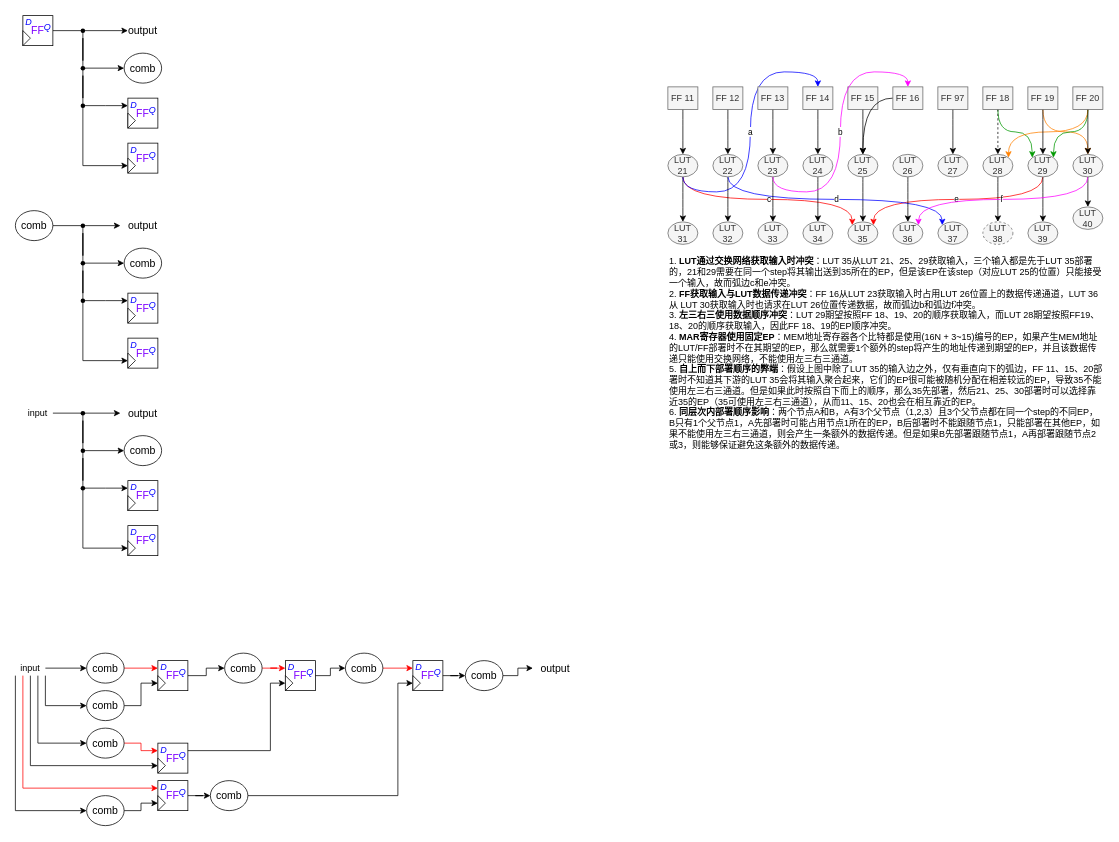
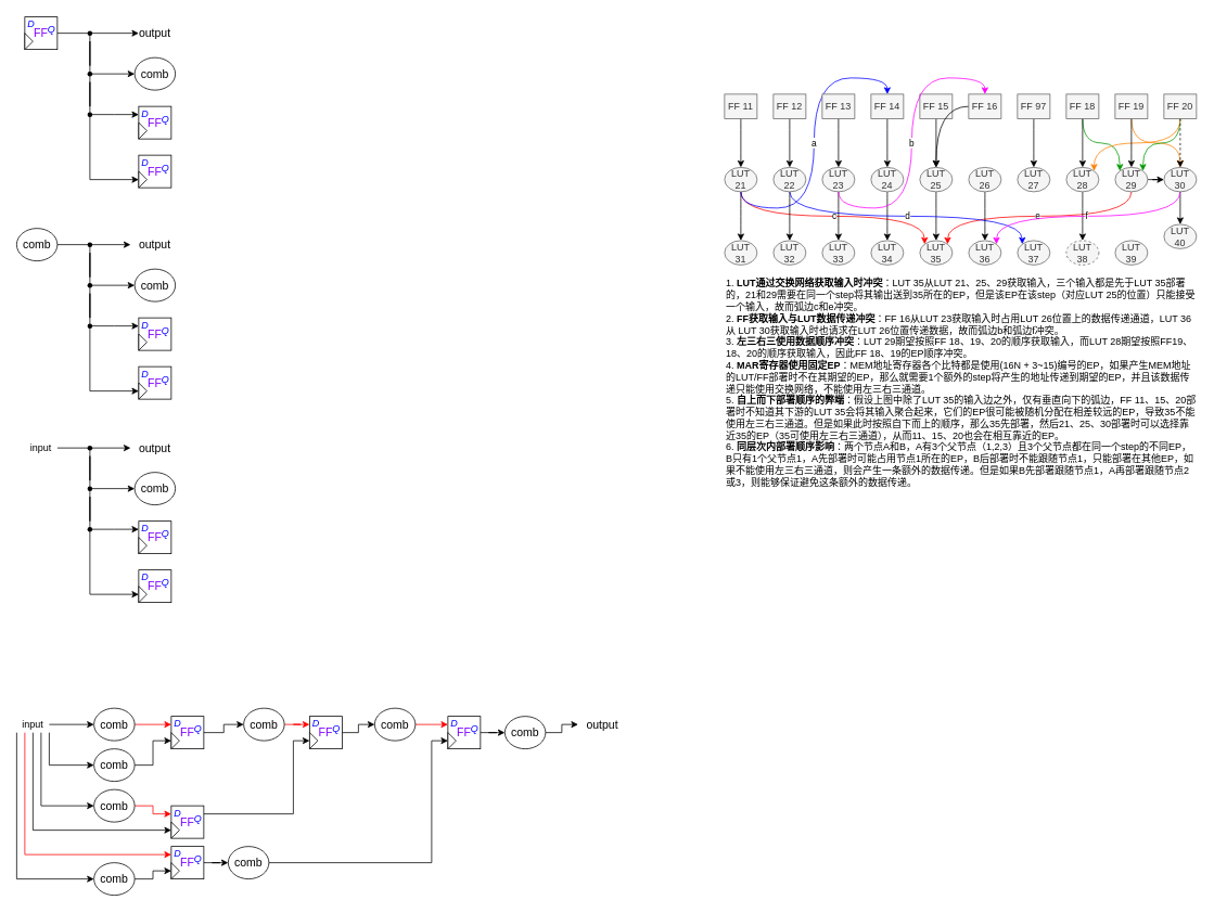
- <mxCell id="173" style="edgeStyle=orthogonalEdgeStyle;curved=1;rounded=0;orthogonalLoop=1;jettySize=auto;html=1;" parent="1" source="174" target="177" edge="1"><mxGeometry relative="1" as="geometry" /></mxCell>
+ <mxCell id="173" style="edgeStyle=orthogonalEdgeStyle;curved=1;rounded=0;orthogonalLoop=1;jettySize=auto;html=1;dashed=1;" parent="1" source="174" target="177" edge="1"><mxGeometry relative="1" as="geometry" /></mxCell>
- <mxCell id="164" style="edgeStyle=orthogonalEdgeStyle;curved=1;rounded=0;orthogonalLoop=1;jettySize=auto;html=1;dashed=1;" parent="1" source="165" target="167" edge="1"><mxGeometry relative="1" as="geometry" /></mxCell>
+ <mxCell id="164" style="edgeStyle=orthogonalEdgeStyle;curved=1;rounded=0;orthogonalLoop=1;jettySize=auto;html=1;" parent="1" source="165" target="167" edge="1"><mxGeometry relative="1" as="geometry" /></mxCell>
- <mxCell id="171" style="edgeStyle=orthogonalEdgeStyle;curved=1;rounded=0;orthogonalLoop=1;jettySize=auto;html=1;strokeColor=#000000;" parent="1" source="172" target="186" edge="1"><mxGeometry relative="1" as="geometry" /></mxCell>
+ <mxCell id="171" style="edgeStyle=orthogonalEdgeStyle;curved=1;rounded=0;orthogonalLoop=1;jettySize=auto;html=1;strokeColor=#000000;" parent="1" source="172" target="177" edge="1"><mxGeometry relative="1" as="geometry" /></mxCell>
